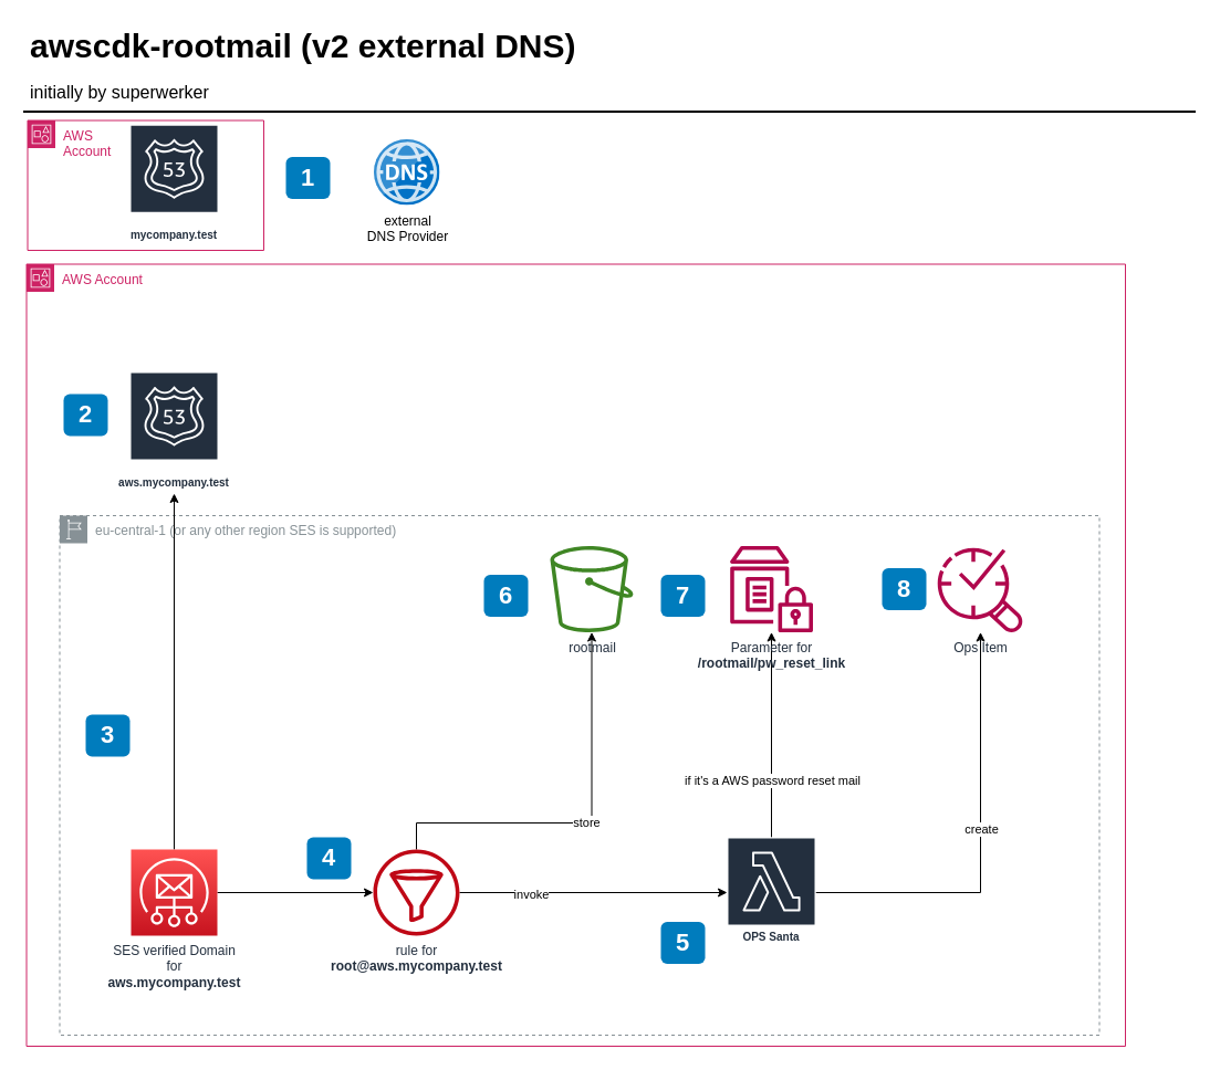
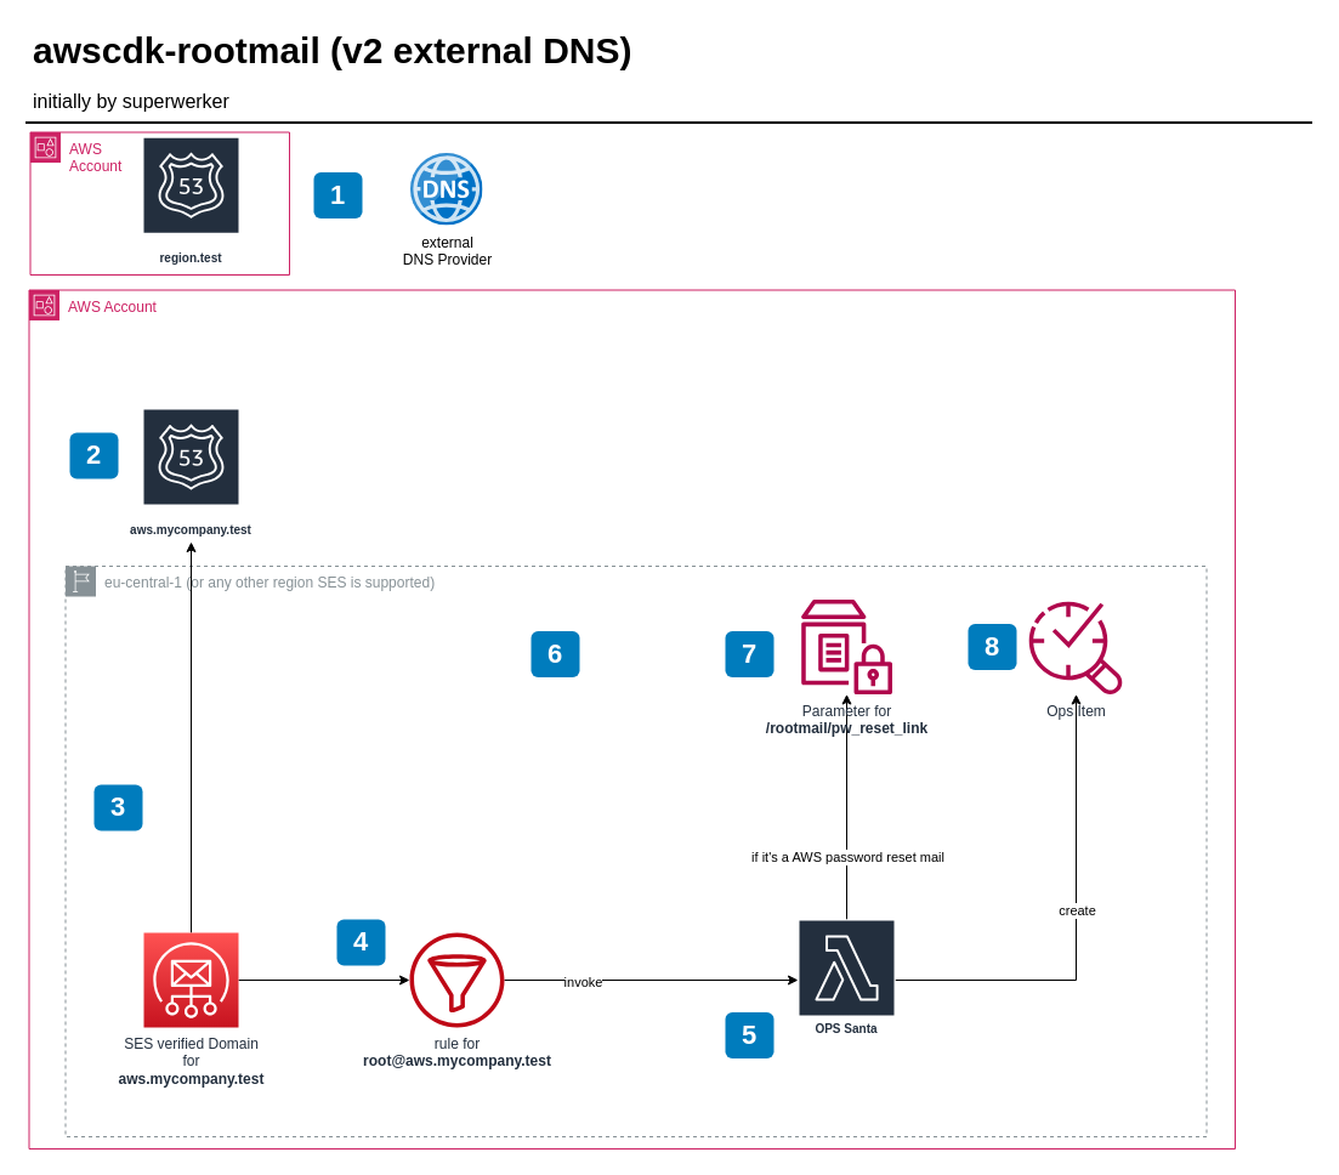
- <mxCell id="33" value="mycompany.test" style="sketch=0;outlineConnect=0;fontColor=#232F3E;gradientColor=none;strokeColor=#ffffff;fillColor=#232F3E;dashed=0;verticalLabelPosition=middle;verticalAlign=bottom;align=center;html=1;whiteSpace=wrap;fontSize=10;fontStyle=1;spacing=3;shape=mxgraph.aws4.productIcon;prIcon=mxgraph.aws4.route_53;" parent="32" vertex="1"><mxGeometry x="92.5" y="3.75" width="80" height="110" as="geometry" /></mxCell>
+ <mxCell id="33" value="region.test" style="sketch=0;outlineConnect=0;fontColor=#232F3E;gradientColor=none;strokeColor=#ffffff;fillColor=#232F3E;dashed=0;verticalLabelPosition=middle;verticalAlign=bottom;align=center;html=1;whiteSpace=wrap;fontSize=10;fontStyle=1;spacing=3;shape=mxgraph.aws4.productIcon;prIcon=mxgraph.aws4.route_53;" parent="32" vertex="1"><mxGeometry x="92.5" y="3.75" width="80" height="110" as="geometry" /></mxCell>
- <mxCell id="9" value="rootmail" style="sketch=0;outlineConnect=0;fontColor=#232F3E;gradientColor=none;fillColor=#3F8624;strokeColor=none;dashed=0;verticalLabelPosition=bottom;verticalAlign=top;align=center;html=1;fontSize=12;fontStyle=0;aspect=fixed;pointerEvents=1;shape=mxgraph.aws4.bucket;" parent="6" vertex="1"><mxGeometry x="473.5" y="255" width="75" height="78" as="geometry" /></mxCell>
- <mxCell id="13" value="store" style="edgeStyle=orthogonalEdgeStyle;rounded=0;orthogonalLoop=1;jettySize=auto;html=1;" parent="6" source="16" target="9" edge="1"><mxGeometry relative="1" as="geometry"><Array as="points"><mxPoint x="353" y="505.5" /><mxPoint x="511" y="505.5" /></Array></mxGeometry></mxCell>
